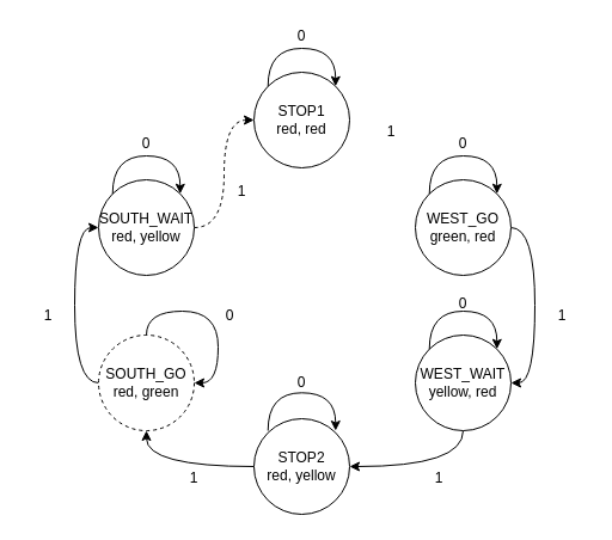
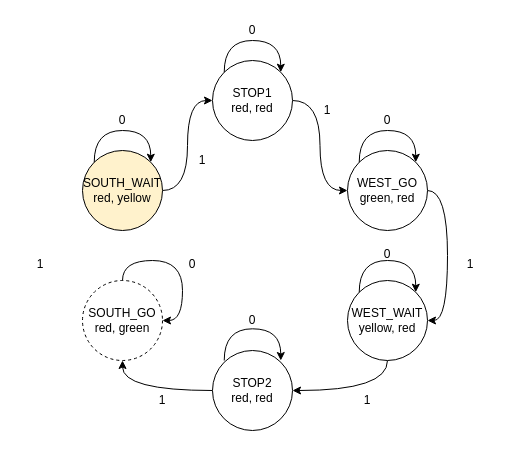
+ <mxCell id="2" style="edgeStyle=orthogonalEdgeStyle;curved=1;rounded=0;orthogonalLoop=1;jettySize=auto;html=1;exitX=1;exitY=0.5;exitDx=0;exitDy=0;entryX=0;entryY=0.5;entryDx=0;entryDy=0;" parent="1" source="3" target="5" edge="1"><mxGeometry relative="1" as="geometry" /></mxCell>
- <mxCell id="10" style="edgeStyle=orthogonalEdgeStyle;curved=1;rounded=0;orthogonalLoop=1;jettySize=auto;html=1;exitX=1;exitY=0.5;exitDx=0;exitDy=0;entryX=0;entryY=0.5;entryDx=0;entryDy=0;dashed=1;" parent="1" source="11" target="3" edge="1"><mxGeometry relative="1" as="geometry" /></mxCell>
+ <mxCell id="10" style="edgeStyle=orthogonalEdgeStyle;curved=1;rounded=0;orthogonalLoop=1;jettySize=auto;html=1;exitX=1;exitY=0.5;exitDx=0;exitDy=0;entryX=0;entryY=0.5;entryDx=0;entryDy=0;" parent="1" source="11" target="3" edge="1"><mxGeometry relative="1" as="geometry" /></mxCell>
- <mxCell id="11" value="SOUTH_WAIT&lt;br&gt;red, yellow" style="ellipse;whiteSpace=wrap;html=1;aspect=fixed;" parent="1" vertex="1"><mxGeometry x="82" y="150" width="80" height="80" as="geometry" /></mxCell>
+ <mxCell id="11" value="SOUTH_WAIT&lt;br&gt;red, yellow" style="ellipse;whiteSpace=wrap;html=1;aspect=fixed;fillColor=#fff2cc;" parent="1" vertex="1"><mxGeometry x="82" y="150" width="80" height="80" as="geometry" /></mxCell>
- <mxCell id="12" style="edgeStyle=orthogonalEdgeStyle;curved=1;rounded=0;orthogonalLoop=1;jettySize=auto;html=1;exitX=0;exitY=0.5;exitDx=0;exitDy=0;entryX=0;entryY=0.5;entryDx=0;entryDy=0;" parent="1" source="13" target="11" edge="1"><mxGeometry relative="1" as="geometry" /></mxCell>
- <mxCell id="9" value="STOP2&lt;br&gt;red, yellow" style="ellipse;whiteSpace=wrap;html=1;aspect=fixed;" parent="1" vertex="1"><mxGeometry x="212" y="350" width="80" height="80" as="geometry" /></mxCell>
+ <mxCell id="9" value="STOP2&lt;br&gt;red, red" style="ellipse;whiteSpace=wrap;html=1;aspect=fixed;" parent="1" vertex="1"><mxGeometry x="212" y="350" width="80" height="80" as="geometry" /></mxCell>
